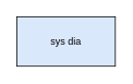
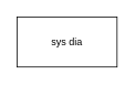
- <mxCell id="2" value="sys dia" style="rounded=0;whiteSpace=wrap;html=1;fillColor=#dae8fc;" vertex="1" parent="1"><mxGeometry x="20" y="20" width="120" height="60" as="geometry" /></mxCell>
+ <mxCell id="2" value="sys dia" style="rounded=0;whiteSpace=wrap;html=1;" vertex="1" parent="1"><mxGeometry x="20" y="20" width="120" height="60" as="geometry" /></mxCell>
